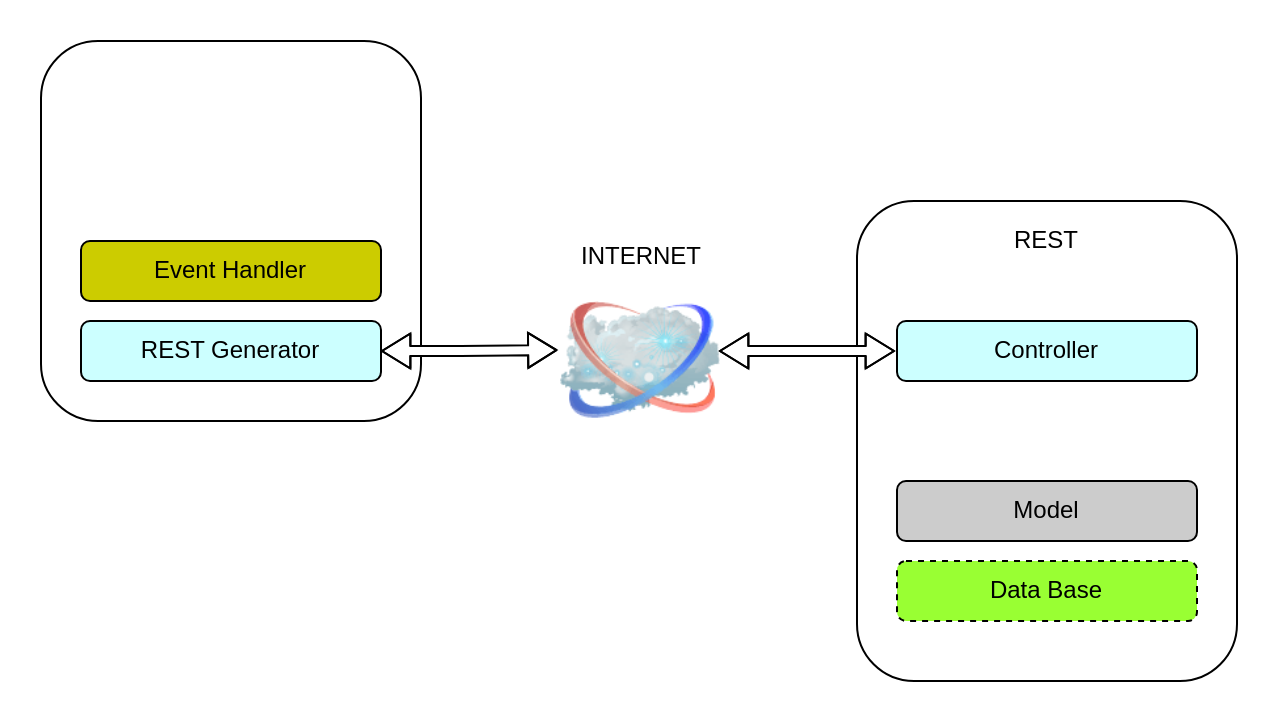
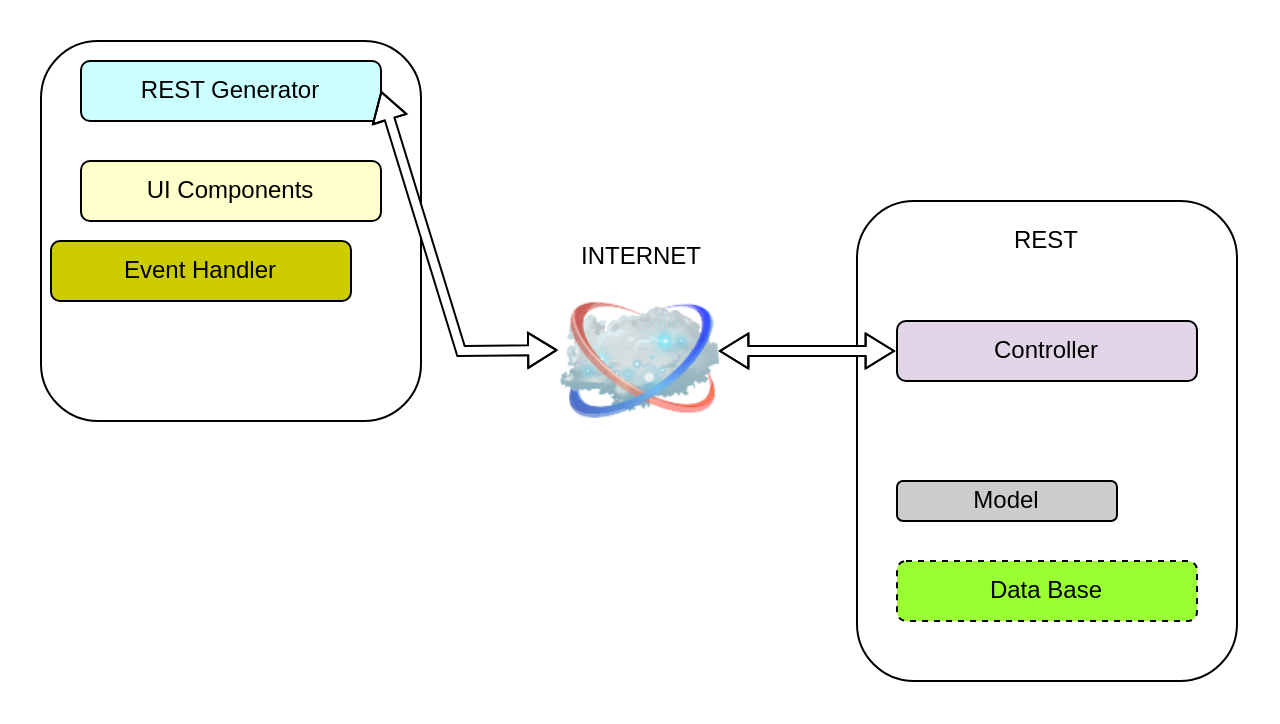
+ <mxCell id="5" value="UI Components" style="rounded=1;whiteSpace=wrap;html=1;fillColor=#FFFFCC;" parent="3" vertex="1"><mxGeometry x="20" y="60" width="150" height="30" as="geometry" /></mxCell>
- <mxCell id="6" value="Event Handler" style="rounded=1;whiteSpace=wrap;html=1;fillColor=#CCCC00;" parent="3" vertex="1"><mxGeometry x="20" y="100" width="150" height="30" as="geometry" /></mxCell>
+ <mxCell id="6" value="Event Handler" style="rounded=1;whiteSpace=wrap;html=1;fillColor=#CCCC00;" parent="3" vertex="1"><mxGeometry x="5" y="100" width="150" height="30" as="geometry" /></mxCell>
- <mxCell id="7" value="REST Generator" style="rounded=1;whiteSpace=wrap;html=1;fillColor=#CCFFFF;" parent="3" vertex="1"><mxGeometry x="20" y="140" width="150" height="30" as="geometry" /></mxCell>
+ <mxCell id="7" value="REST Generator" style="rounded=1;whiteSpace=wrap;html=1;fillColor=#CCFFFF;" parent="3" vertex="1"><mxGeometry x="20" y="10" width="150" height="30" as="geometry" /></mxCell>
- <mxCell id="10" value="Controller" style="rounded=1;whiteSpace=wrap;html=1;container=0;fillColor=#CCFFFF;" parent="8" vertex="1"><mxGeometry x="20" y="60" width="150" height="30" as="geometry" /></mxCell>
+ <mxCell id="10" value="Controller" style="rounded=1;whiteSpace=wrap;html=1;container=0;fillColor=#e1d5e7;" parent="8" vertex="1"><mxGeometry x="20" y="60" width="150" height="30" as="geometry" /></mxCell>
- <mxCell id="11" value="Model" style="rounded=1;whiteSpace=wrap;html=1;container=0;fillColor=#CCCCCC;" parent="8" vertex="1"><mxGeometry x="20" y="140" width="150" height="30" as="geometry" /></mxCell>
+ <mxCell id="11" value="Model" style="rounded=1;whiteSpace=wrap;html=1;container=0;fillColor=#CCCCCC;" parent="8" vertex="1"><mxGeometry x="20" y="140" width="110" height="20" as="geometry" /></mxCell>
